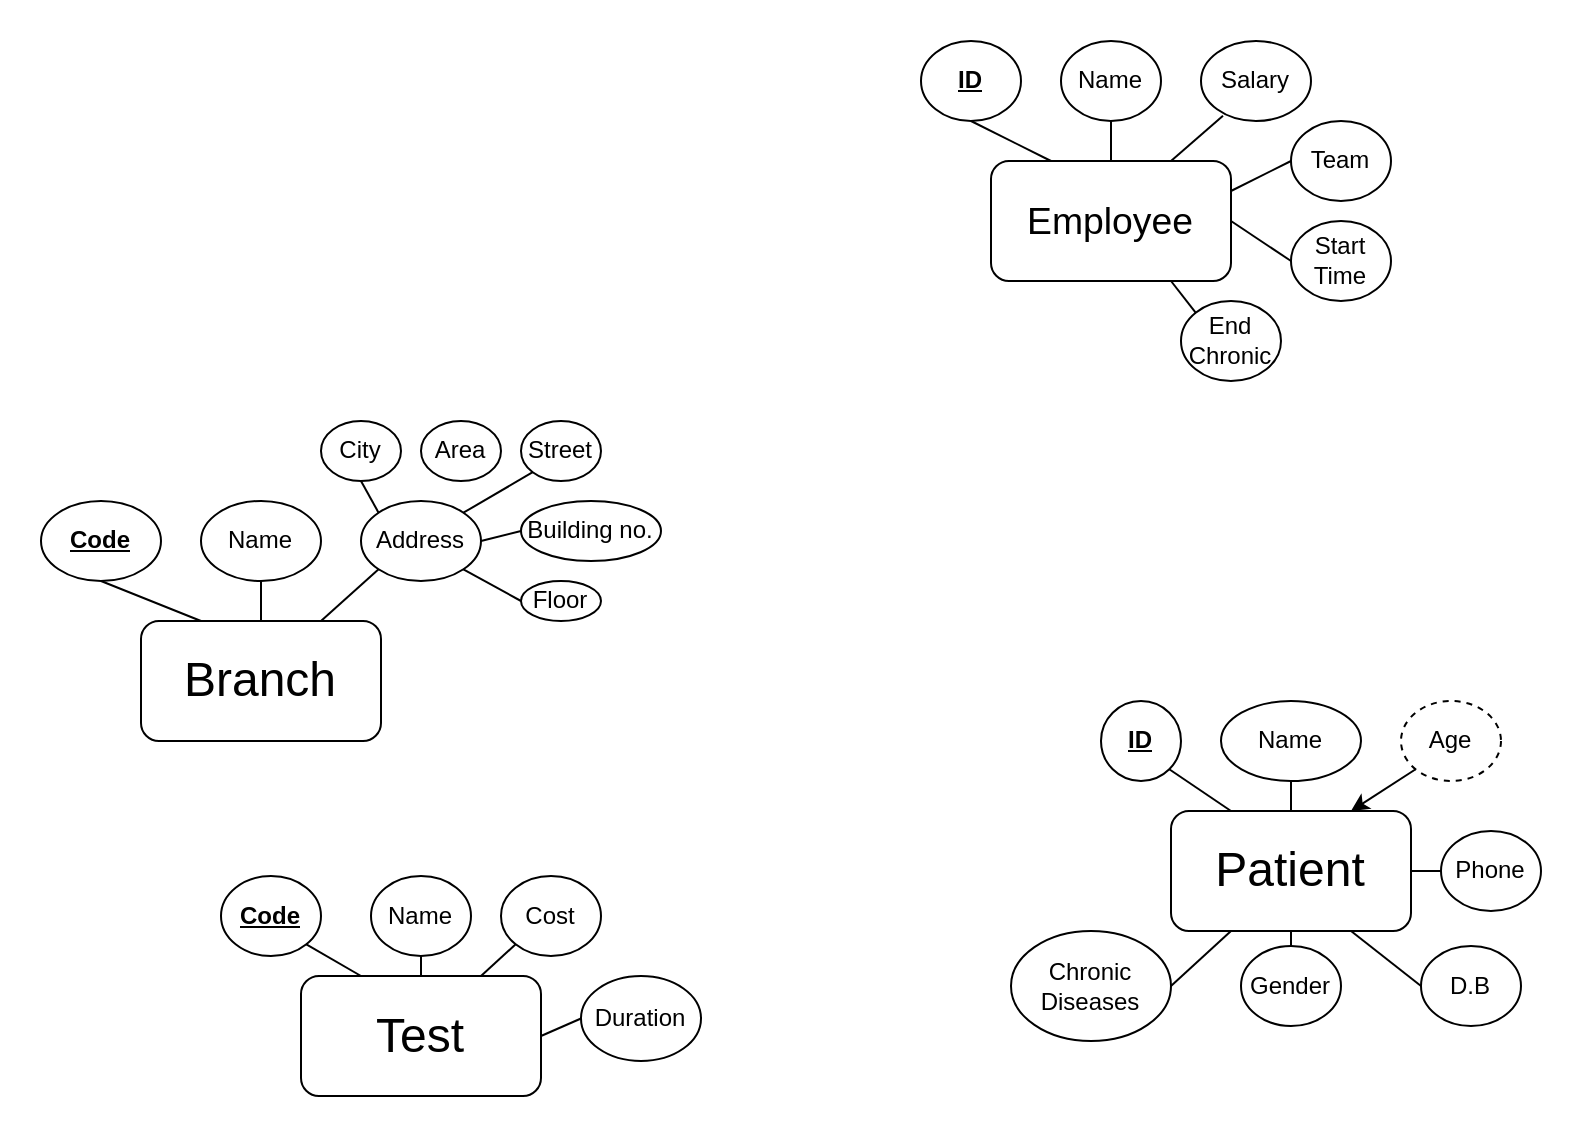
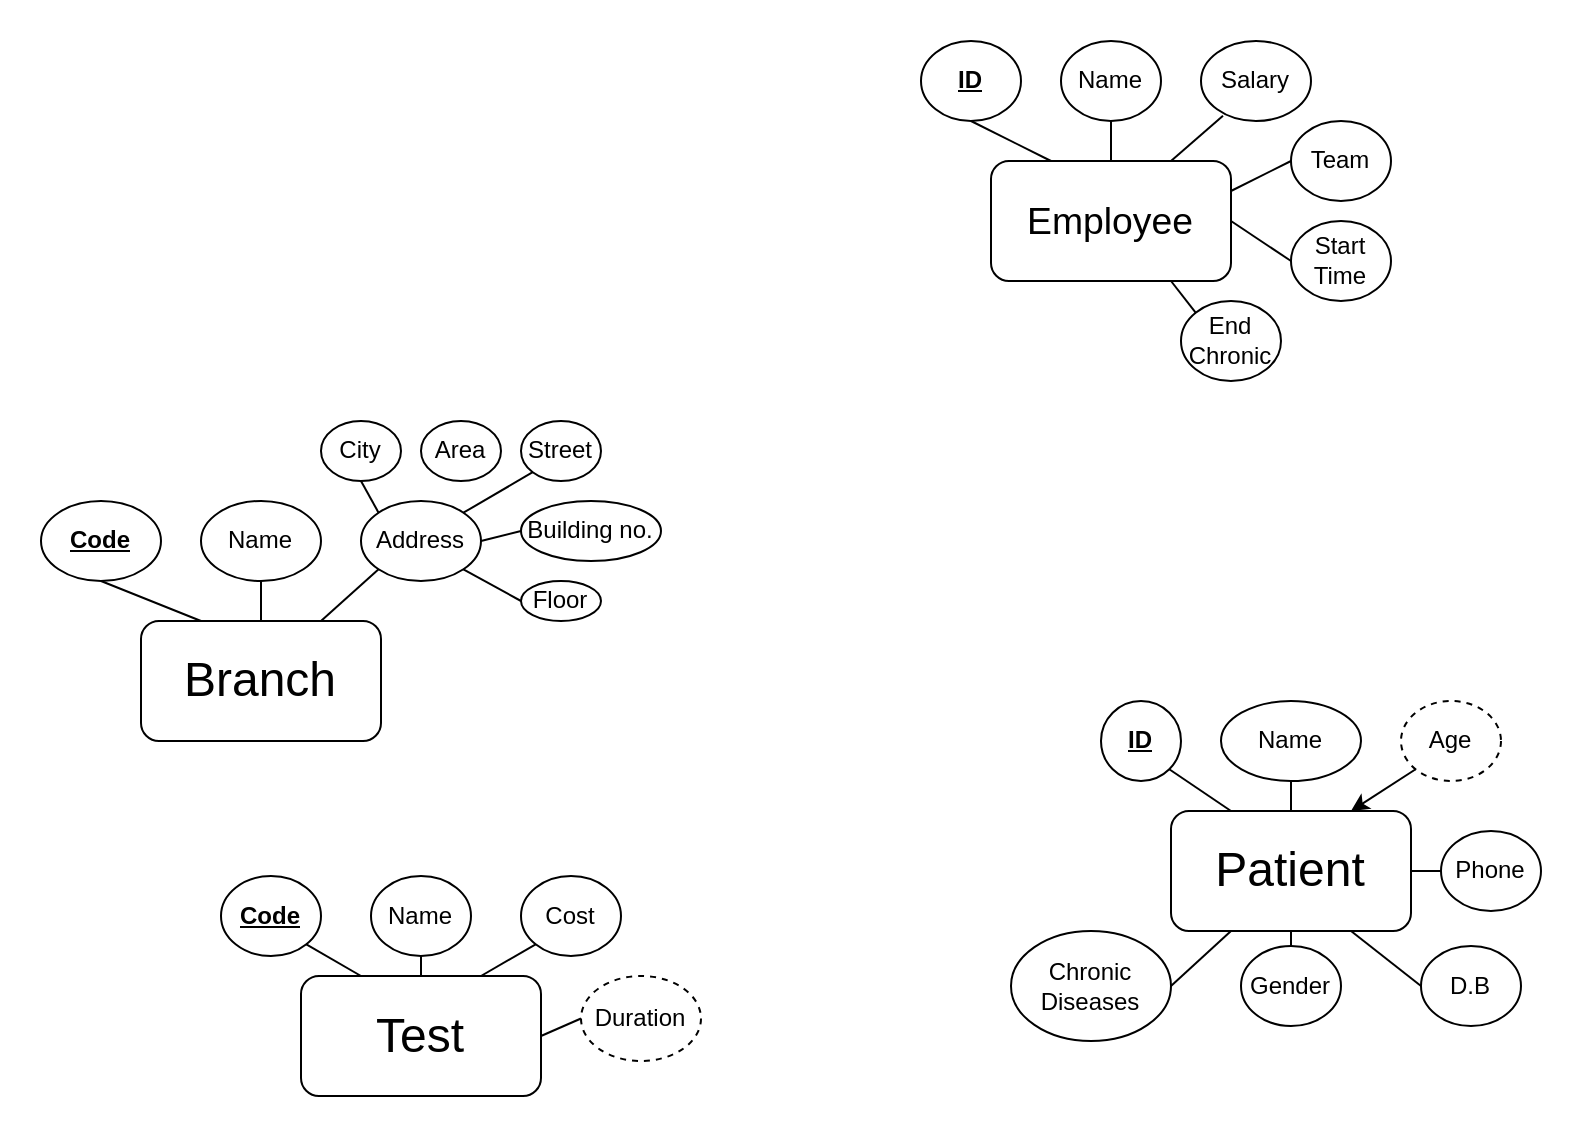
- <mxCell id="21" value="Cost" style="ellipse;whiteSpace=wrap;html=1;" parent="1" vertex="1"><mxGeometry x="250" y="437.5" width="50" height="40" as="geometry" /></mxCell>
+ <mxCell id="21" value="Cost" style="ellipse;whiteSpace=wrap;html=1;" parent="1" vertex="1"><mxGeometry x="260" y="437.5" width="50" height="40" as="geometry" /></mxCell>
- <mxCell id="47" value="Duration" style="ellipse;whiteSpace=wrap;html=1;" vertex="1" parent="1"><mxGeometry x="290" y="487.5" width="60" height="42.5" as="geometry" /></mxCell>
+ <mxCell id="47" value="Duration" style="ellipse;whiteSpace=wrap;html=1;dashed=1;" vertex="1" parent="1"><mxGeometry x="290" y="487.5" width="60" height="42.5" as="geometry" /></mxCell>
